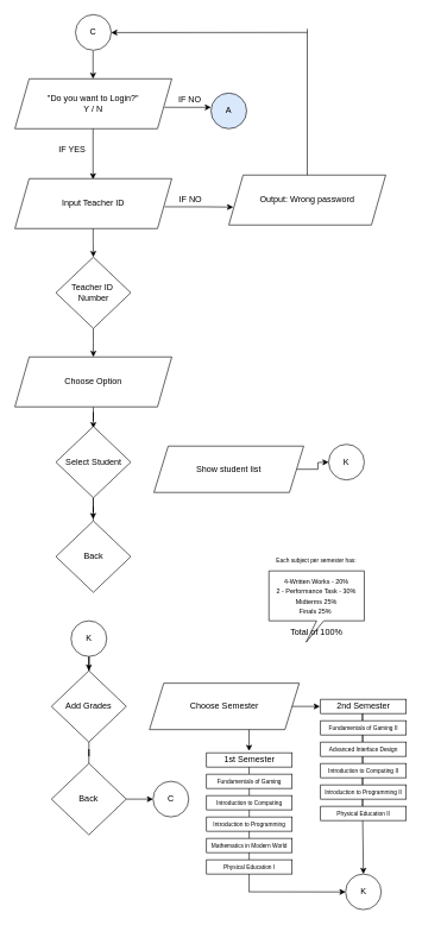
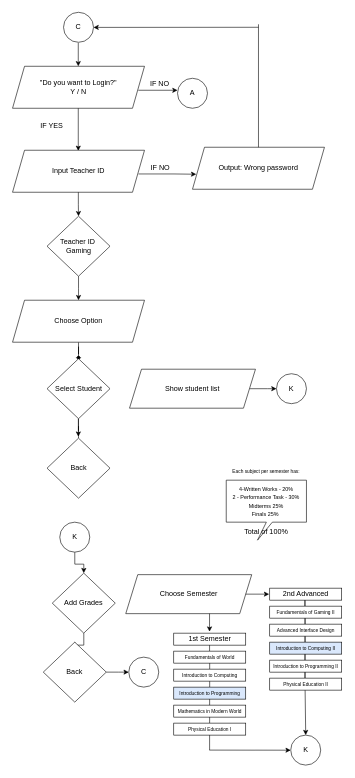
- <mxCell id="9" value="A" style="ellipse;whiteSpace=wrap;html=1;aspect=fixed;fillColor=#dae8fc;" parent="1" vertex="1"><mxGeometry x="295" y="130" width="50" height="50" as="geometry" /></mxCell>
+ <mxCell id="9" value="A" style="ellipse;whiteSpace=wrap;html=1;aspect=fixed;" parent="1" vertex="1"><mxGeometry x="295" y="130" width="50" height="50" as="geometry" /></mxCell>
- <mxCell id="7" value="IF YES" style="text;html=1;align=center;verticalAlign=middle;resizable=0;points=[];autosize=1;strokeColor=none;fillColor=none;" parent="1" vertex="1"><mxGeometry x="75" y="200" width="50" height="20" as="geometry" /></mxCell>
+ <mxCell id="7" value="IF YES" style="text;html=1;align=center;verticalAlign=middle;resizable=0;points=[];autosize=1;strokeColor=none;fillColor=none;" parent="1" vertex="1"><mxGeometry x="60" y="200" width="50" height="20" as="geometry" /></mxCell>
- <mxCell id="17" value="Teacher ID&amp;nbsp;&lt;br&gt;Number" style="rhombus;whiteSpace=wrap;html=1;" parent="1" vertex="1"><mxGeometry x="77.5" y="360" width="105" height="100" as="geometry" /></mxCell>
+ <mxCell id="17" value="Teacher ID&amp;nbsp;&lt;br&gt;Gaming" style="rhombus;whiteSpace=wrap;html=1;" parent="1" vertex="1"><mxGeometry x="77.5" y="360" width="105" height="100" as="geometry" /></mxCell>
- <mxCell id="19" style="edgeStyle=orthogonalEdgeStyle;rounded=0;orthogonalLoop=1;jettySize=auto;html=1;entryX=0.5;entryY=0.025;entryDx=0;entryDy=0;entryPerimeter=0;" parent="1" source="20" target="23" edge="1"><mxGeometry relative="1" as="geometry"><mxPoint x="130" y="590" as="targetPoint" /></mxGeometry></mxCell>
+ <mxCell id="19" style="edgeStyle=orthogonalEdgeStyle;rounded=0;orthogonalLoop=1;jettySize=auto;html=1;entryX=0.5;entryY=0.025;entryDx=0;entryDy=0;entryPerimeter=0;endArrow=diamond;" parent="1" source="20" target="23" edge="1"><mxGeometry relative="1" as="geometry"><mxPoint x="130" y="590" as="targetPoint" /></mxGeometry></mxCell>
- <mxCell id="22" value="Show student list" style="shape=parallelogram;perimeter=parallelogramPerimeter;whiteSpace=wrap;html=1;fixedSize=1;" parent="1" vertex="1"><mxGeometry x="215" y="625" width="210" height="65" as="geometry" /></mxCell>
+ <mxCell id="22" value="Show student list" style="shape=parallelogram;perimeter=parallelogramPerimeter;whiteSpace=wrap;html=1;fixedSize=1;" parent="1" vertex="1"><mxGeometry x="215" y="615" width="210" height="65" as="geometry" /></mxCell>
- <mxCell id="25" value="Add Grades" style="rhombus;whiteSpace=wrap;html=1;" parent="1" vertex="1"><mxGeometry x="71.25" y="940" width="105" height="100" as="geometry" /></mxCell>
+ <mxCell id="25" value="Add Grades" style="rhombus;whiteSpace=wrap;html=1;" parent="1" vertex="1"><mxGeometry x="86.25" y="955" width="105" height="100" as="geometry" /></mxCell>
- <mxCell id="54" value="2nd Semester" style="rounded=0;whiteSpace=wrap;html=1;" parent="1" vertex="1"><mxGeometry x="448.75" y="980" width="120" height="20" as="geometry" /></mxCell>
+ <mxCell id="54" value="2nd Advanced" style="rounded=0;whiteSpace=wrap;html=1;" parent="1" vertex="1"><mxGeometry x="448.75" y="980" width="120" height="20" as="geometry" /></mxCell>
- <mxCell id="61" value="&lt;font style=&quot;font-size: 8px&quot;&gt;Introduction to Computing II&lt;/font&gt;" style="rounded=0;whiteSpace=wrap;html=1;" parent="1" vertex="1"><mxGeometry x="448.75" y="1070" width="120" height="20" as="geometry" /></mxCell>
+ <mxCell id="61" value="&lt;font style=&quot;font-size: 8px&quot;&gt;Introduction to Computing II&lt;/font&gt;" style="rounded=0;whiteSpace=wrap;html=1;fillColor=#dae8fc;" parent="1" vertex="1"><mxGeometry x="448.75" y="1070" width="120" height="20" as="geometry" /></mxCell>
- <mxCell id="37" value="&lt;font style=&quot;font-size: 8px&quot;&gt;Fundamentals of Gaming&lt;/font&gt;" style="rounded=0;whiteSpace=wrap;html=1;" parent="1" vertex="1"><mxGeometry x="288.75" y="1085" width="120" height="20" as="geometry" /></mxCell>
+ <mxCell id="37" value="&lt;font style=&quot;font-size: 8px&quot;&gt;Fundamentals of World&lt;/font&gt;" style="rounded=0;whiteSpace=wrap;html=1;" parent="1" vertex="1"><mxGeometry x="288.75" y="1085" width="120" height="20" as="geometry" /></mxCell>
- <mxCell id="42" value="&lt;font style=&quot;font-size: 8px&quot;&gt;Introduction to Programming&lt;/font&gt;" style="rounded=0;whiteSpace=wrap;html=1;" parent="1" vertex="1"><mxGeometry x="288.75" y="1145" width="120" height="20" as="geometry" /></mxCell>
+ <mxCell id="42" value="&lt;font style=&quot;font-size: 8px&quot;&gt;Introduction to Programming&lt;/font&gt;" style="rounded=0;whiteSpace=wrap;html=1;fillColor=#dae8fc;" parent="1" vertex="1"><mxGeometry x="288.75" y="1145" width="120" height="20" as="geometry" /></mxCell>
